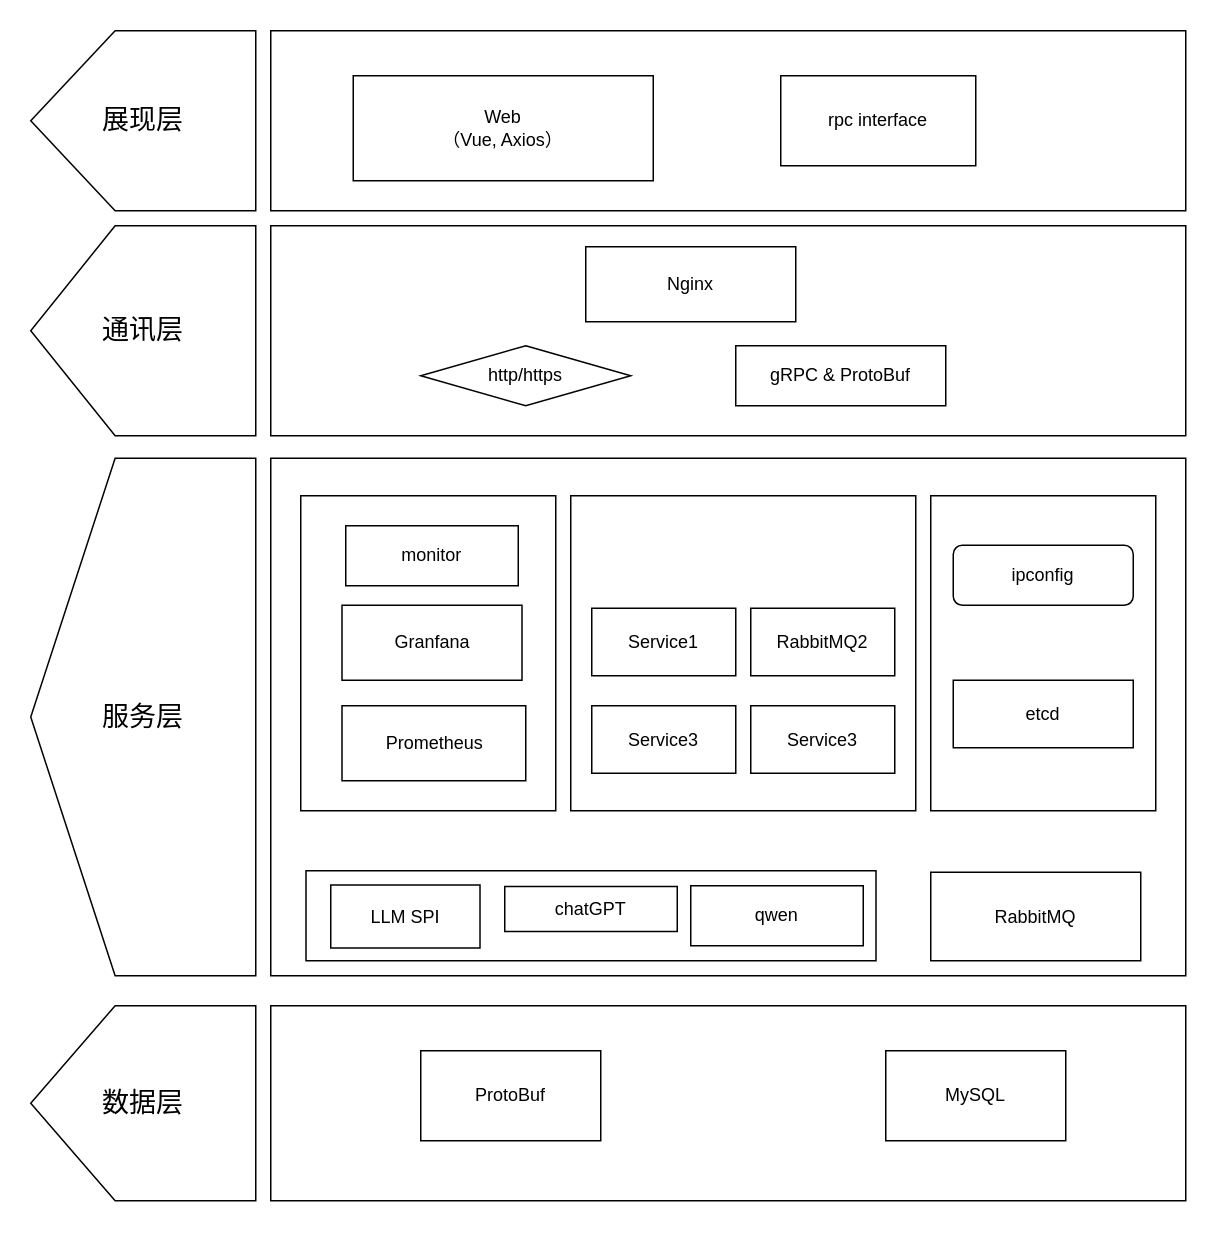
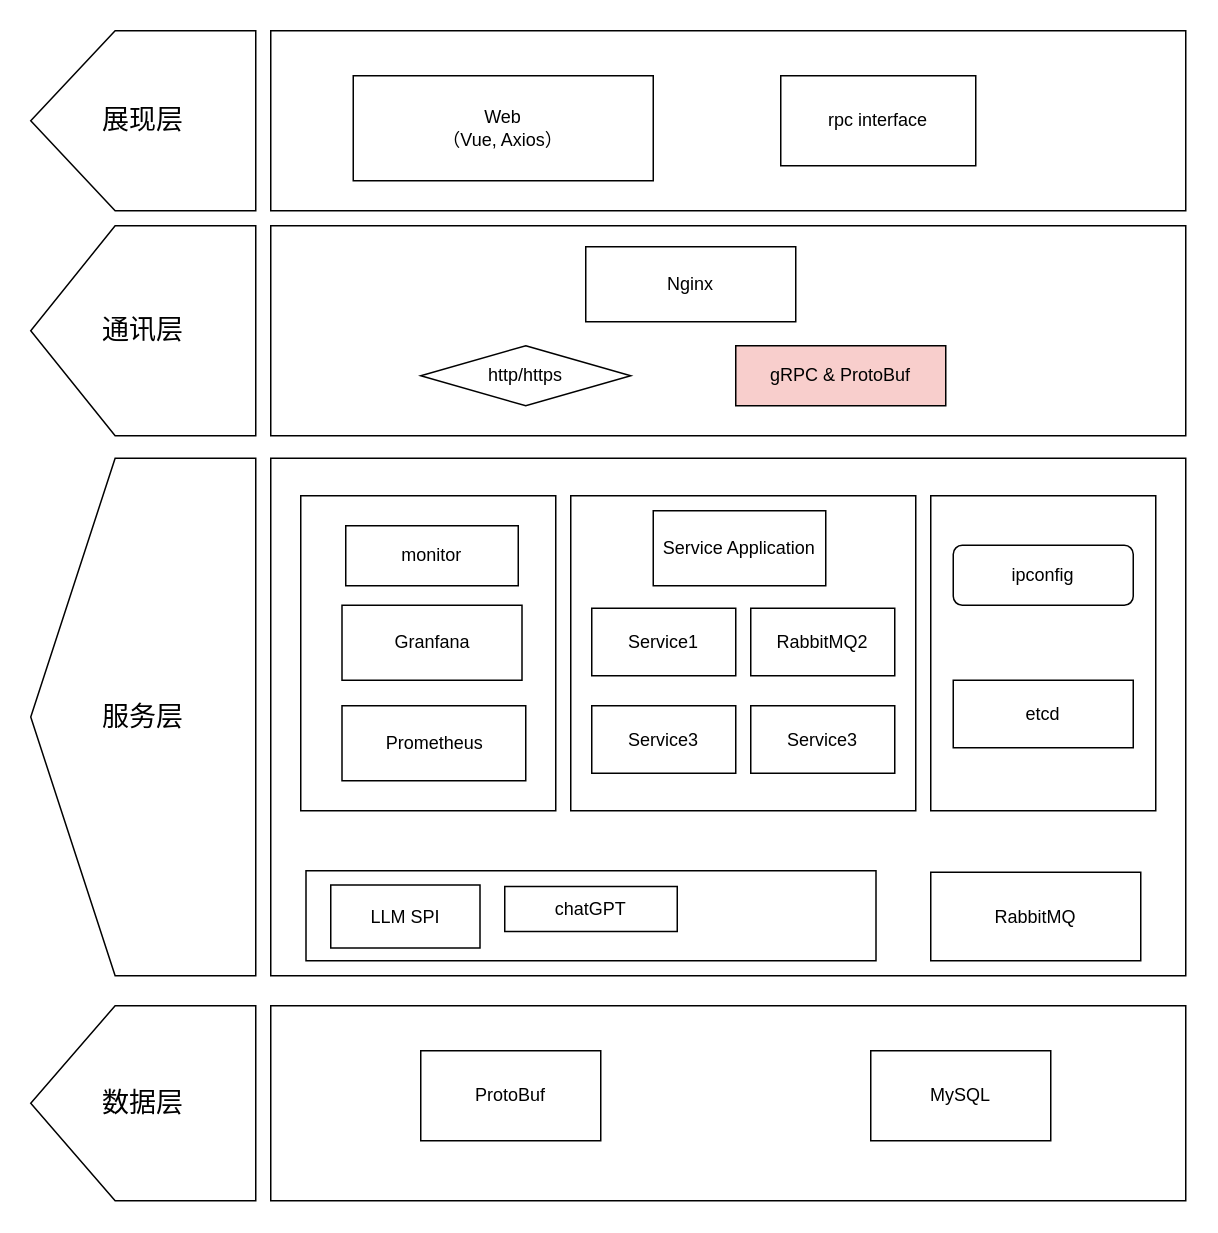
- <mxCell id="13" value="gRPC &amp;amp; ProtoBuf" style="rounded=0;whiteSpace=wrap;html=1;" vertex="1" parent="1"><mxGeometry x="490" y="230" width="140" height="40" as="geometry" /></mxCell>
+ <mxCell id="13" value="gRPC &amp;amp; ProtoBuf" style="rounded=0;whiteSpace=wrap;html=1;fillColor=#f8cecc;" vertex="1" parent="1"><mxGeometry x="490" y="230" width="140" height="40" as="geometry" /></mxCell>
+ <mxCell id="29" value="Service Application" style="rounded=0;whiteSpace=wrap;html=1;" vertex="1" parent="1"><mxGeometry x="435" y="340" width="115" height="50" as="geometry" /></mxCell>
- <mxCell id="26" value="qwen" style="rounded=0;whiteSpace=wrap;html=1;" vertex="1" parent="1"><mxGeometry x="460" y="590" width="115" height="40" as="geometry" /></mxCell>
- <mxCell id="18" value="MySQL" style="rounded=0;whiteSpace=wrap;html=1;" vertex="1" parent="1"><mxGeometry x="590" y="700" width="120" height="60" as="geometry" /></mxCell>
+ <mxCell id="18" value="MySQL" style="rounded=0;whiteSpace=wrap;html=1;" vertex="1" parent="1"><mxGeometry x="580" y="700" width="120" height="60" as="geometry" /></mxCell>
